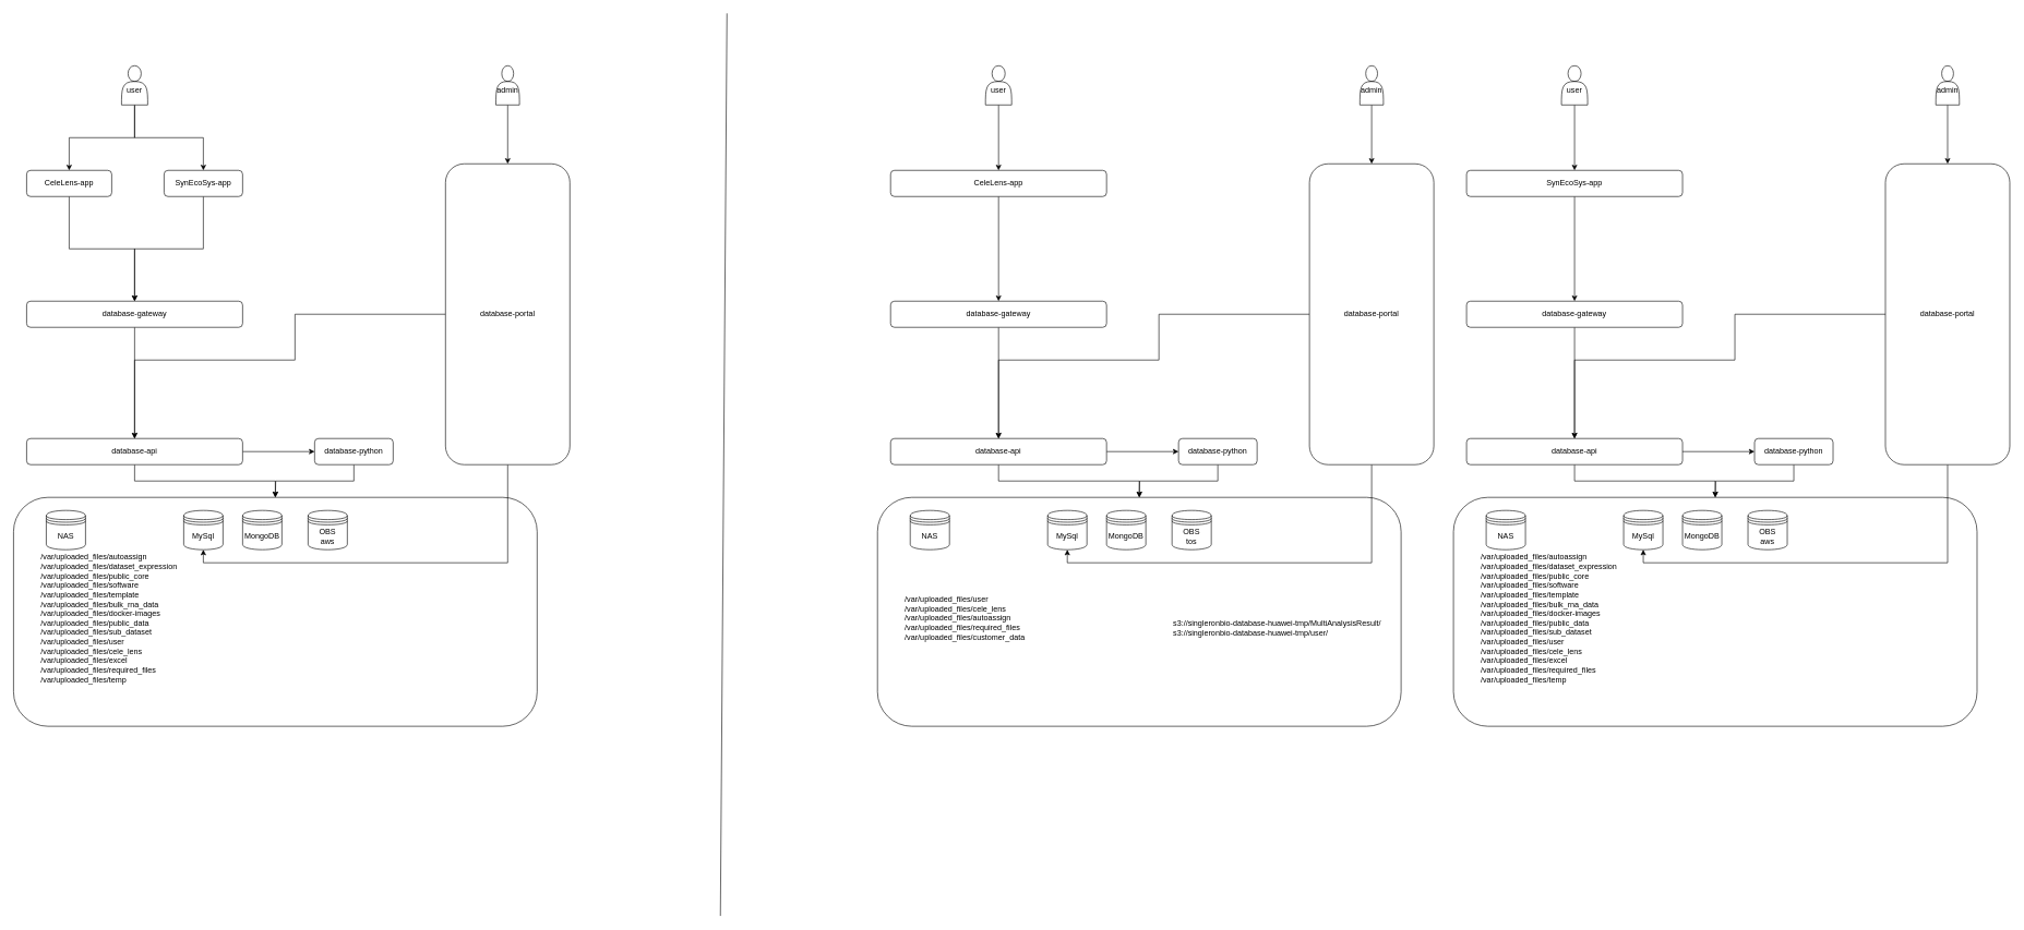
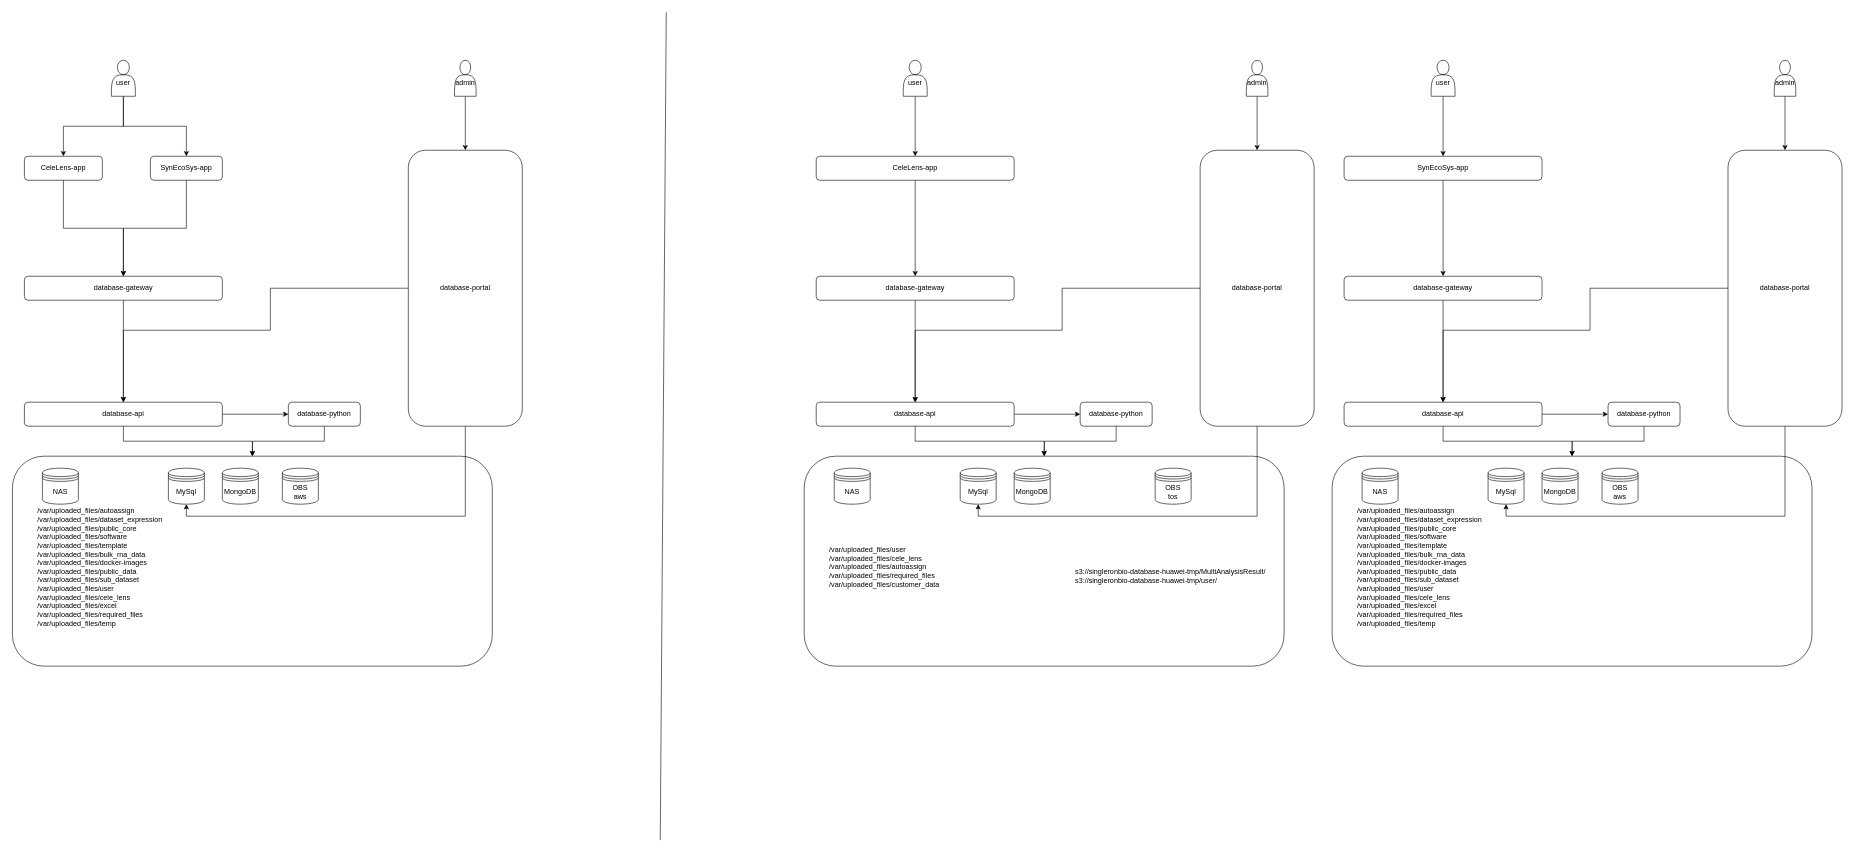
- <mxCell id="31" value="OBS&lt;div&gt;tos&lt;/div&gt;" style="shape=datastore;whiteSpace=wrap;html=1;" vertex="1" parent="1"><mxGeometry x="1790" y="780" width="60" height="60" as="geometry" /></mxCell>
+ <mxCell id="31" value="OBS&lt;div&gt;tos&lt;/div&gt;" style="shape=datastore;whiteSpace=wrap;html=1;" vertex="1" parent="1"><mxGeometry x="1925" y="780" width="60" height="60" as="geometry" /></mxCell>
